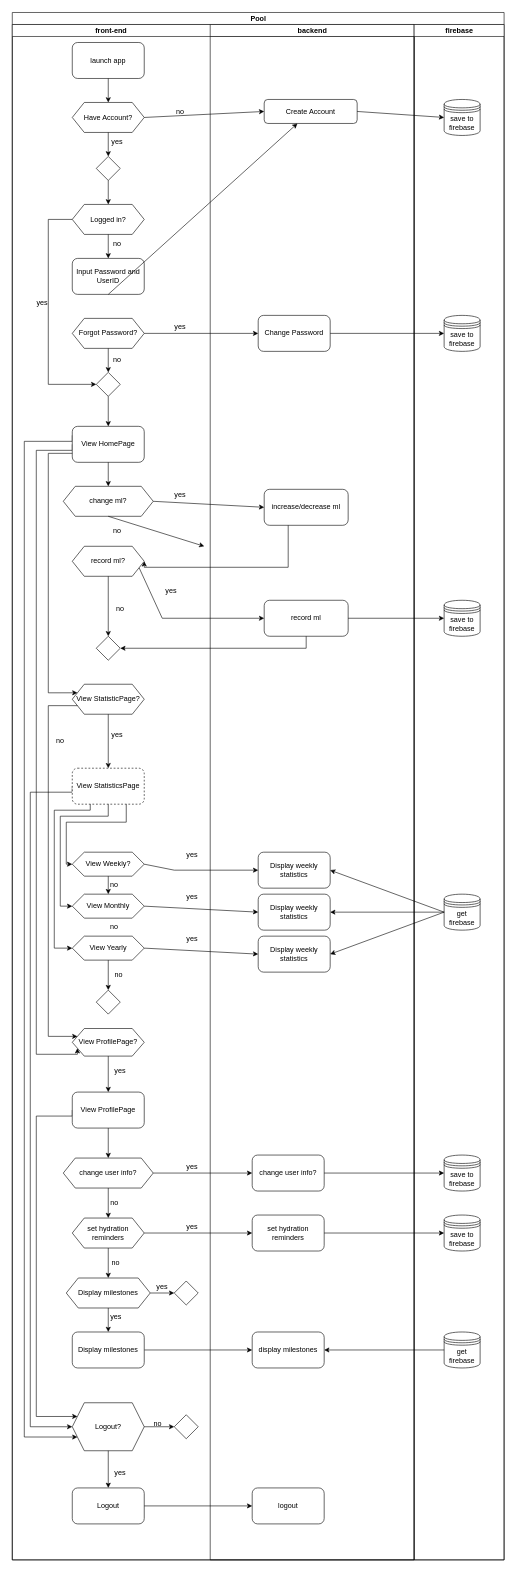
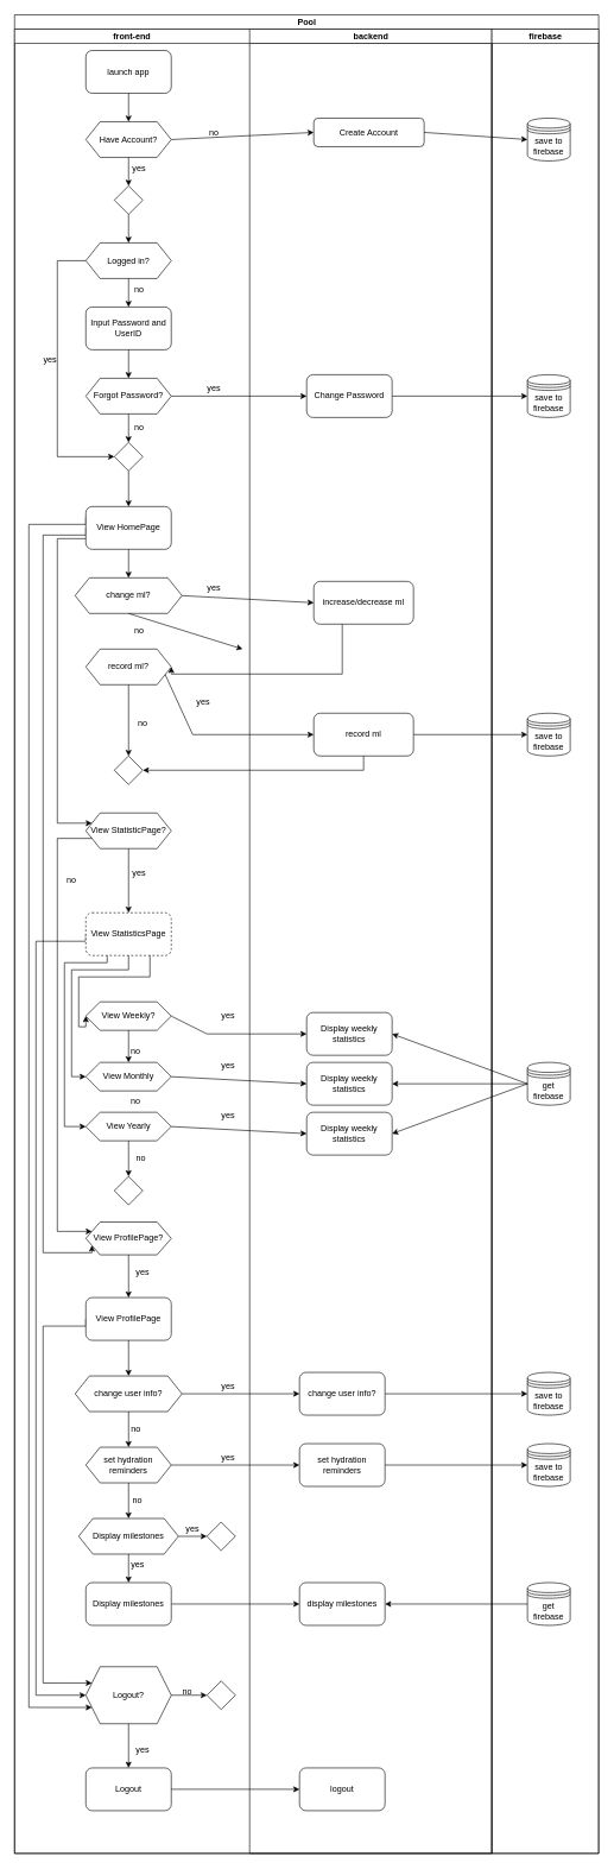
- <mxCell id="44" value="" style="endArrow=classic;html=1;rounded=0;exitX=0.5;exitY=1;exitDx=0;exitDy=0;" parent="3" source="41" target="6" edge="1"><mxGeometry width="50" height="50" relative="1" as="geometry"><mxPoint x="200" y="370" as="sourcePoint" /><mxPoint x="250" y="320" as="targetPoint" /></mxGeometry></mxCell>
+ <mxCell id="44" value="" style="endArrow=classic;html=1;rounded=0;exitX=0.5;exitY=1;exitDx=0;exitDy=0;entryX=0.5;entryY=0;entryDx=0;entryDy=0;" parent="3" source="41" target="43" edge="1"><mxGeometry width="50" height="50" relative="1" as="geometry"><mxPoint x="200" y="370" as="sourcePoint" /><mxPoint x="250" y="320" as="targetPoint" /></mxGeometry></mxCell>
- <mxCell id="66" value="View Weekly?" style="shape=hexagon;perimeter=hexagonPerimeter2;whiteSpace=wrap;html=1;fixedSize=1;" parent="3" vertex="1"><mxGeometry x="100" y="1380" width="120" height="40" as="geometry" /></mxCell>
+ <mxCell id="66" value="View Weekly?" style="shape=hexagon;perimeter=hexagonPerimeter2;whiteSpace=wrap;html=1;fixedSize=1;" parent="3" vertex="1"><mxGeometry x="100" y="1365" width="120" height="40" as="geometry" /></mxCell>
